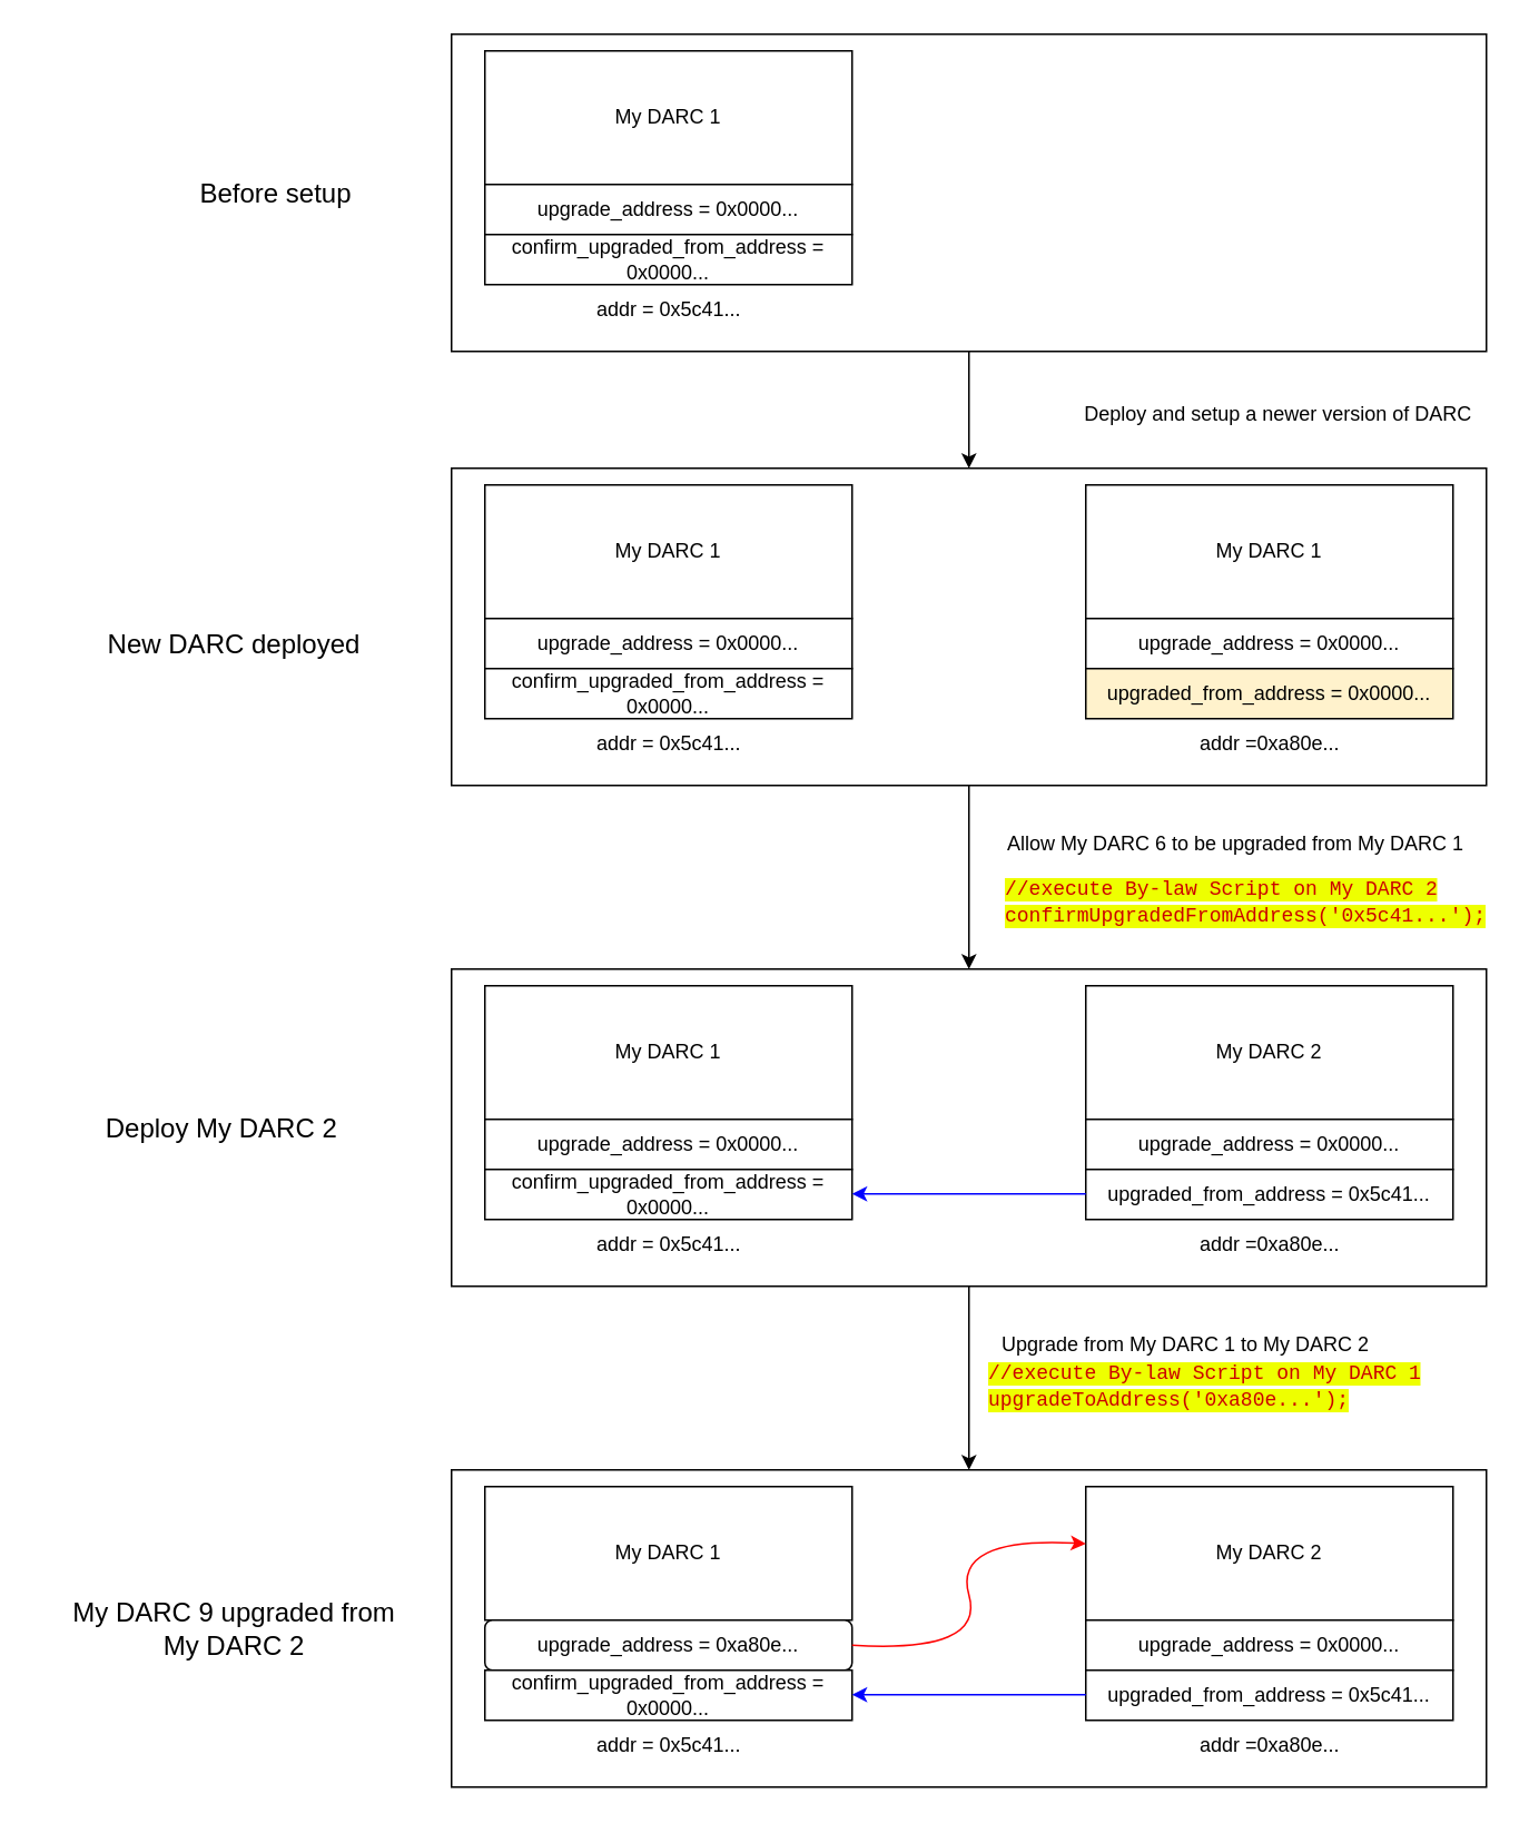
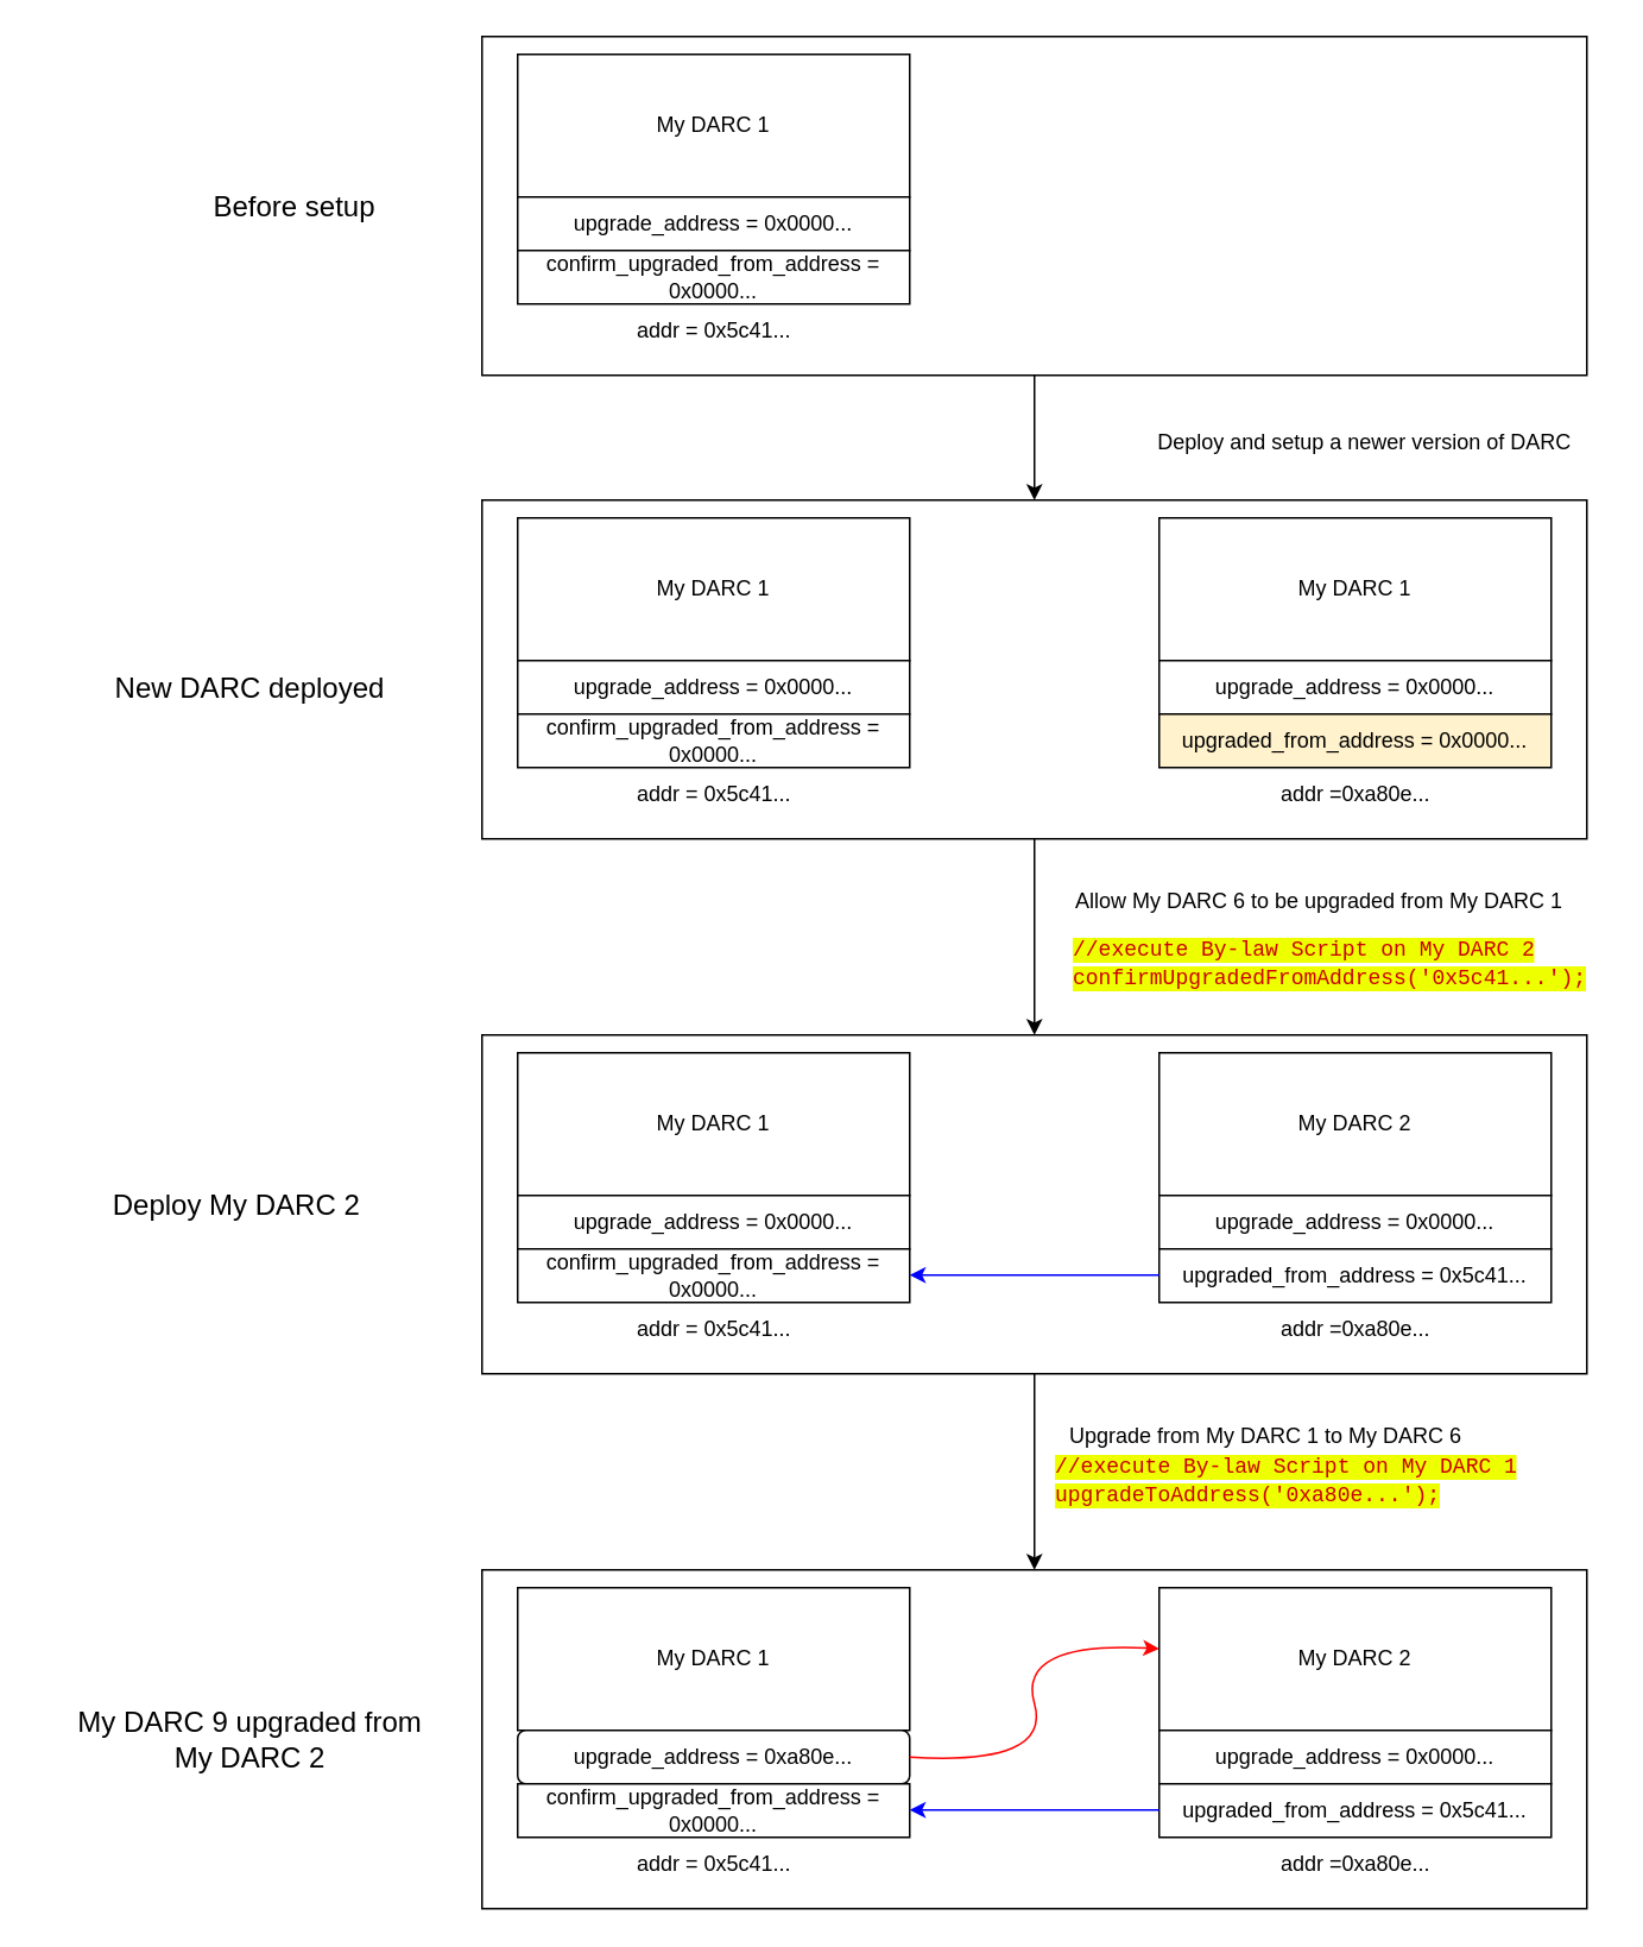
- <mxCell id="44" value="Upgrade from My DARC 1 to My DARC 2" style="text;html=1;strokeColor=none;fillColor=none;align=center;verticalAlign=middle;whiteSpace=wrap;rounded=0;" parent="1" vertex="1"><mxGeometry x="580" y="790" width="260" height="30" as="geometry" /></mxCell>
+ <mxCell id="44" value="Upgrade from My DARC 1 to My DARC 6" style="text;html=1;strokeColor=none;fillColor=none;align=center;verticalAlign=middle;whiteSpace=wrap;rounded=0;" parent="1" vertex="1"><mxGeometry x="580" y="790" width="260" height="30" as="geometry" /></mxCell>
